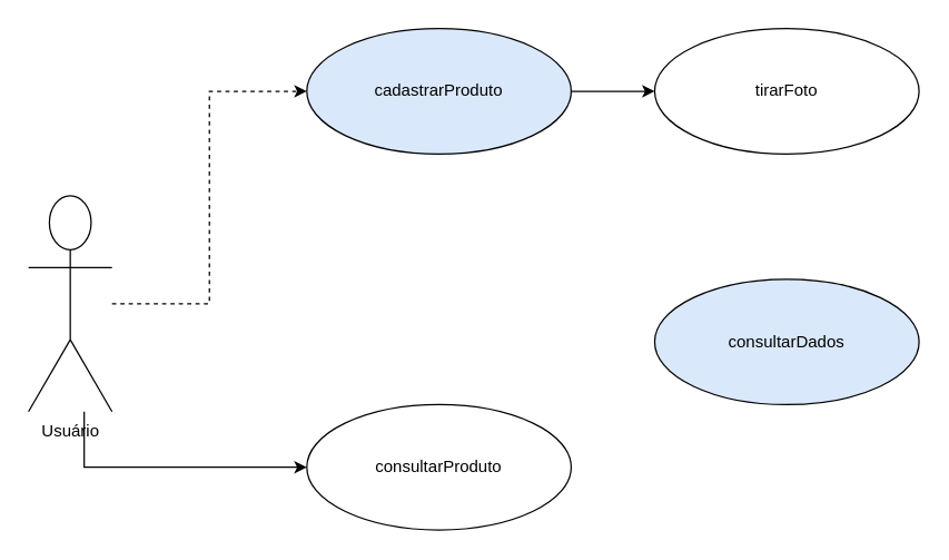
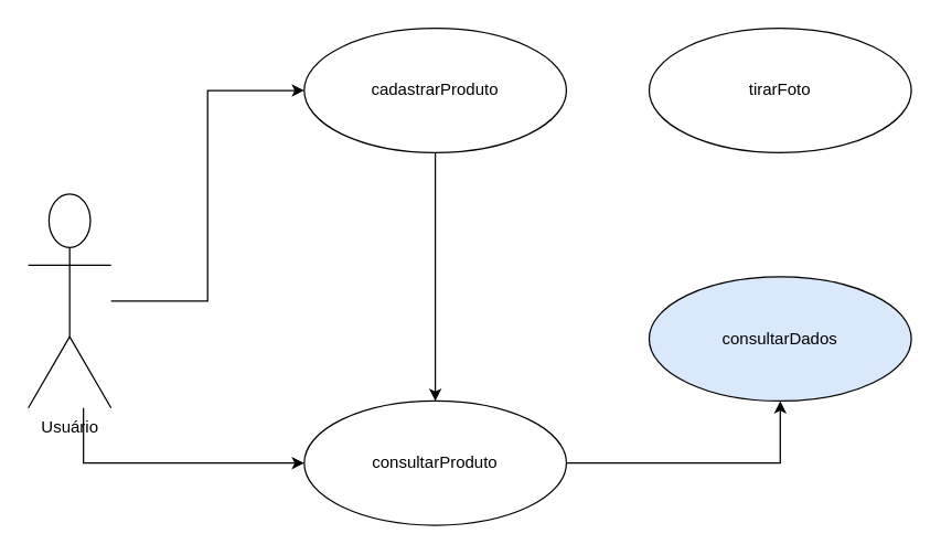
- <mxCell id="6" value="cadastrarProduto" style="ellipse;whiteSpace=wrap;html=1;fillColor=#dae8fc;" vertex="1" parent="1"><mxGeometry x="220" y="20" width="190" height="90" as="geometry" /></mxCell>
+ <mxCell id="6" value="cadastrarProduto" style="ellipse;whiteSpace=wrap;html=1;" vertex="1" parent="1"><mxGeometry x="220" y="20" width="190" height="90" as="geometry" /></mxCell>
- <mxCell id="5" style="edgeStyle=orthogonalEdgeStyle;rounded=0;orthogonalLoop=1;jettySize=auto;html=1;entryX=0;entryY=0.5;entryDx=0;entryDy=0;" edge="1" parent="1" source="6" target="7"><mxGeometry relative="1" as="geometry" /></mxCell>
+ <mxCell id="5" style="edgeStyle=orthogonalEdgeStyle;rounded=0;orthogonalLoop=1;jettySize=auto;html=1;" edge="1" parent="1" source="6" target="9"><mxGeometry relative="1" as="geometry" /></mxCell>
- <mxCell id="2" style="edgeStyle=orthogonalEdgeStyle;rounded=0;orthogonalLoop=1;jettySize=auto;html=1;entryX=0;entryY=0.5;entryDx=0;entryDy=0;dashed=1;" edge="1" parent="1" source="4" target="6"><mxGeometry relative="1" as="geometry" /></mxCell>
+ <mxCell id="2" style="edgeStyle=orthogonalEdgeStyle;rounded=0;orthogonalLoop=1;jettySize=auto;html=1;entryX=0;entryY=0.5;entryDx=0;entryDy=0;" edge="1" parent="1" source="4" target="6"><mxGeometry relative="1" as="geometry" /></mxCell>
+ <mxCell id="8" style="edgeStyle=orthogonalEdgeStyle;rounded=0;orthogonalLoop=1;jettySize=auto;html=1;entryX=0.5;entryY=1;entryDx=0;entryDy=0;" edge="1" parent="1" source="9" target="10"><mxGeometry relative="1" as="geometry" /></mxCell>
